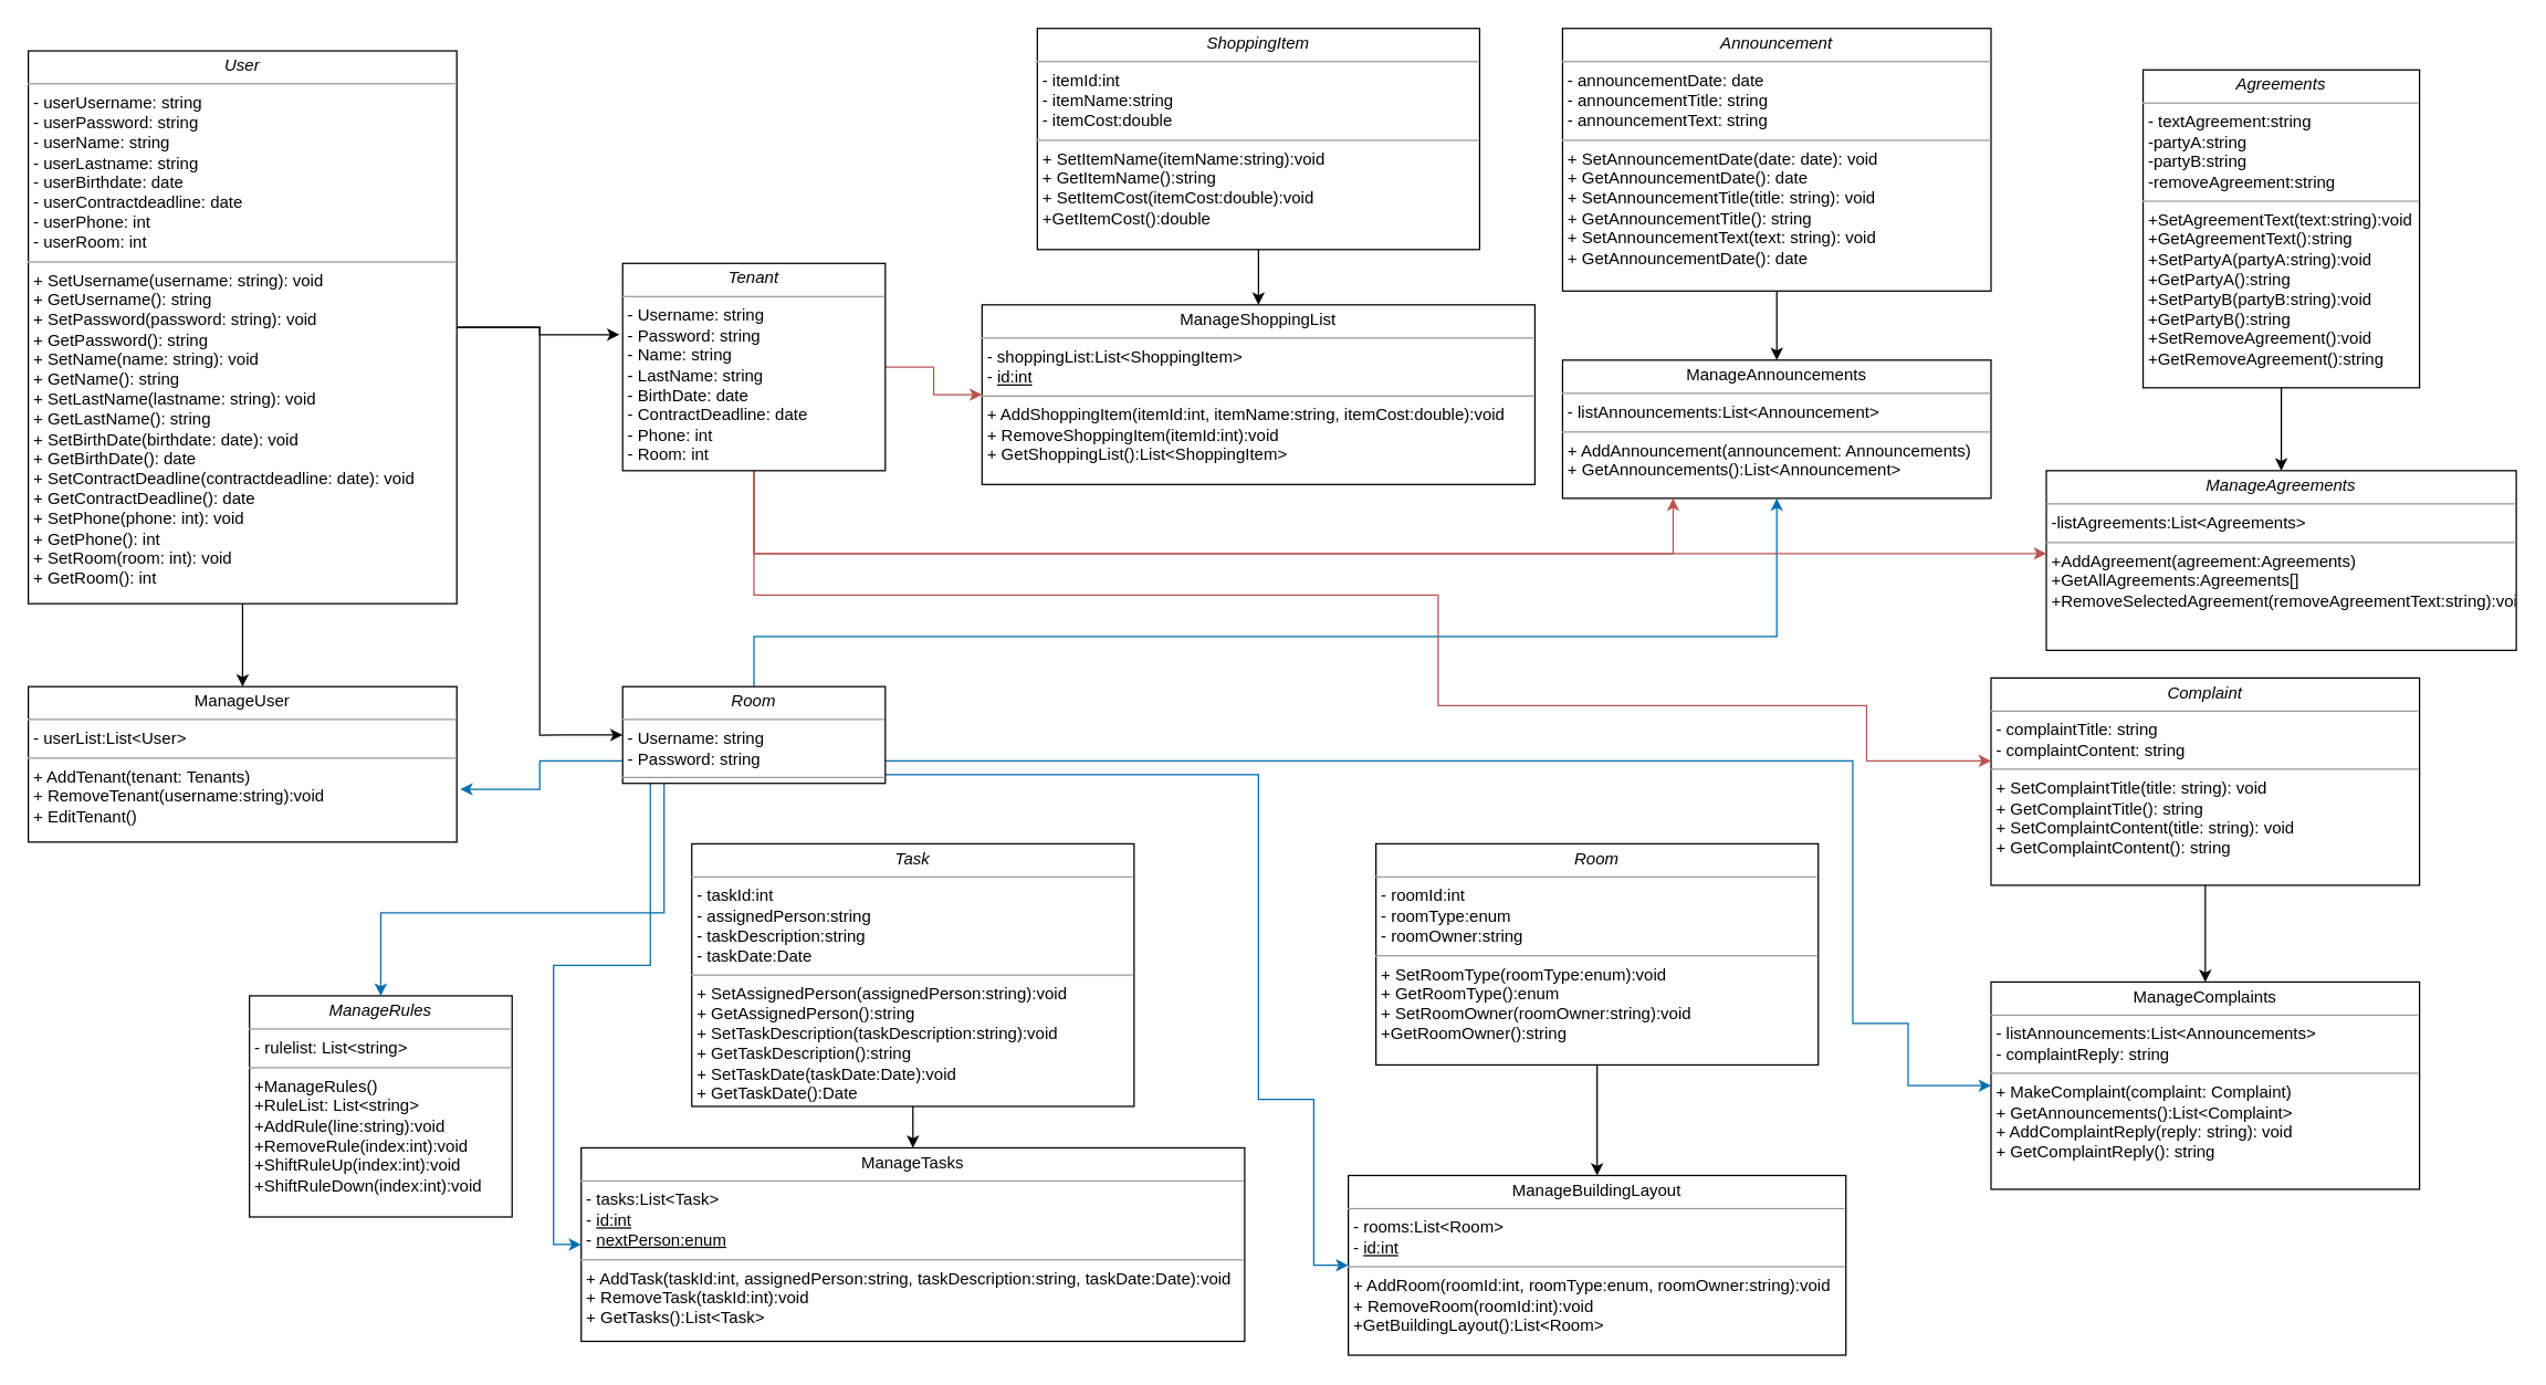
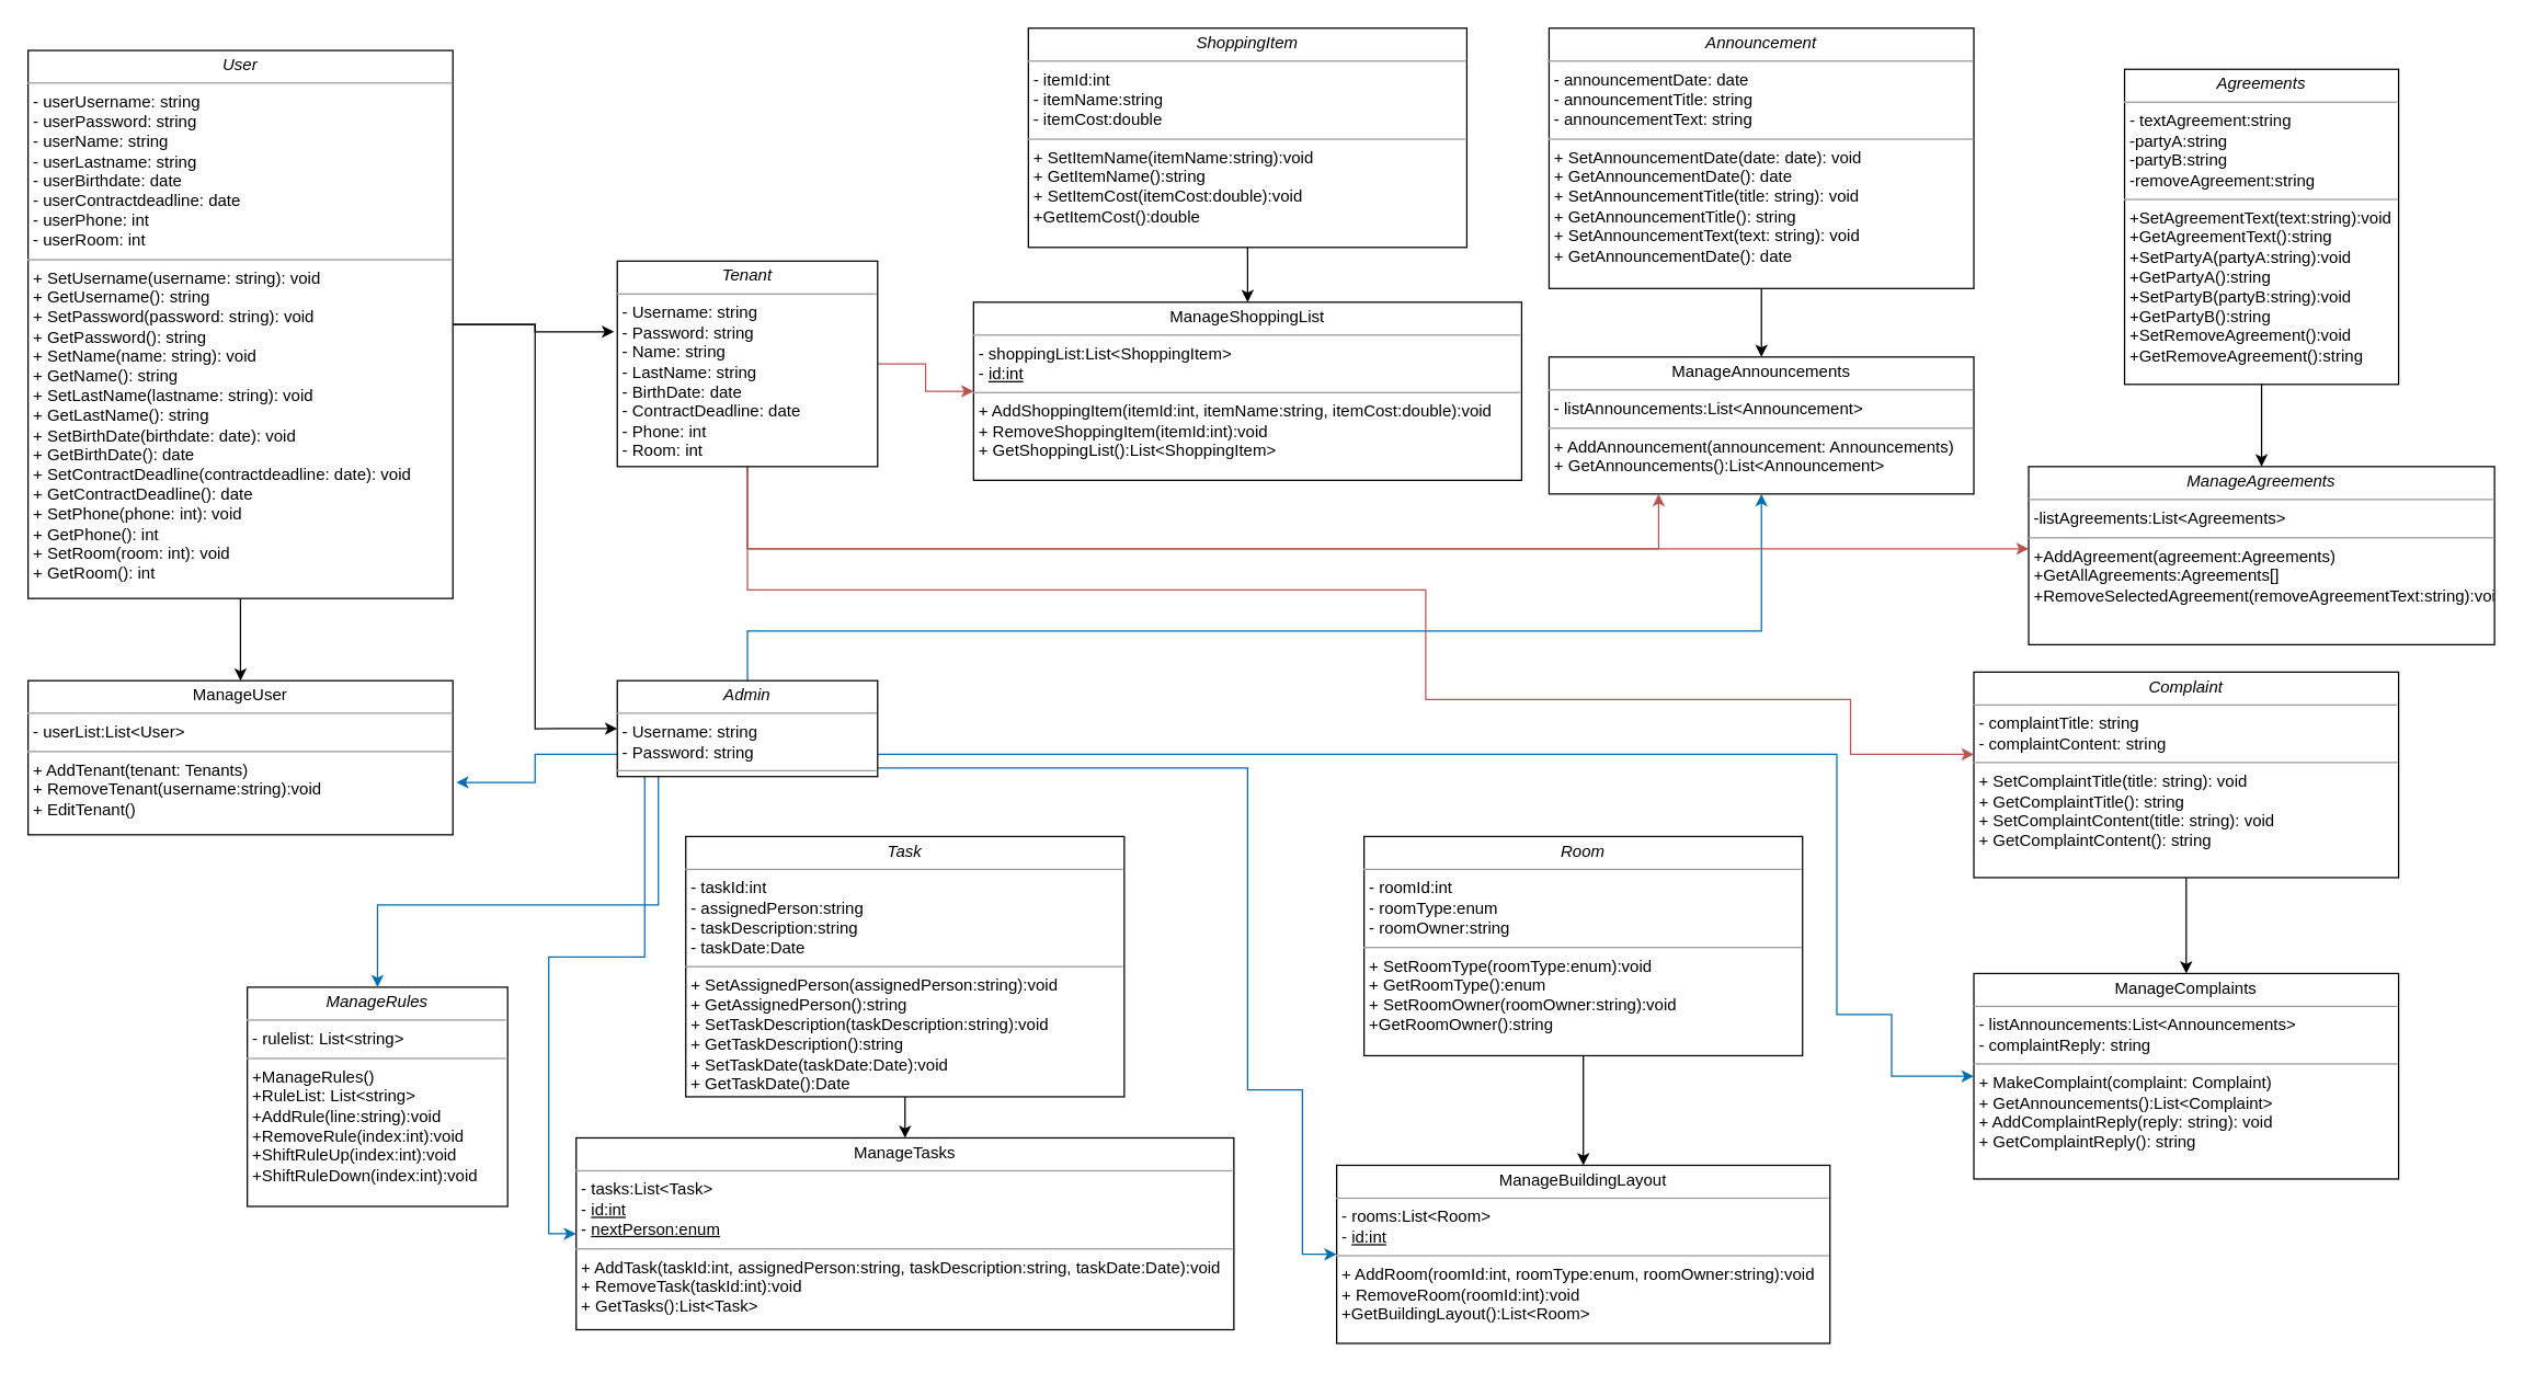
- <mxCell id="32" value="&lt;p style=&quot;margin:0px;margin-top:4px;text-align:center;&quot;&gt;&lt;i&gt;Room&lt;/i&gt;&lt;/p&gt;&lt;hr size=&quot;1&quot;&gt;&lt;p style=&quot;margin:0px;margin-left:4px;&quot;&gt;- Username: string&lt;/p&gt;&lt;p style=&quot;margin:0px;margin-left:4px;&quot;&gt;- Password: string&lt;/p&gt;&lt;hr size=&quot;1&quot;&gt;&lt;p style=&quot;margin:0px;margin-left:4px;&quot;&gt;&lt;br&gt;&lt;/p&gt;&lt;p style=&quot;margin:0px;margin-left:4px;&quot;&gt;&lt;br&gt;&lt;/p&gt;" style="verticalAlign=top;align=left;overflow=fill;fontSize=12;fontFamily=Helvetica;html=1;rounded=0;shadow=0;comic=0;labelBackgroundColor=none;strokeWidth=1" parent="1" vertex="1"><mxGeometry x="450" y="496.25" width="190" height="70" as="geometry" /></mxCell>
+ <mxCell id="32" value="&lt;p style=&quot;margin:0px;margin-top:4px;text-align:center;&quot;&gt;&lt;i&gt;Admin&lt;/i&gt;&lt;/p&gt;&lt;hr size=&quot;1&quot;&gt;&lt;p style=&quot;margin:0px;margin-left:4px;&quot;&gt;- Username: string&lt;/p&gt;&lt;p style=&quot;margin:0px;margin-left:4px;&quot;&gt;- Password: string&lt;/p&gt;&lt;hr size=&quot;1&quot;&gt;&lt;p style=&quot;margin:0px;margin-left:4px;&quot;&gt;&lt;br&gt;&lt;/p&gt;&lt;p style=&quot;margin:0px;margin-left:4px;&quot;&gt;&lt;br&gt;&lt;/p&gt;" style="verticalAlign=top;align=left;overflow=fill;fontSize=12;fontFamily=Helvetica;html=1;rounded=0;shadow=0;comic=0;labelBackgroundColor=none;strokeWidth=1" parent="1" vertex="1"><mxGeometry x="450" y="496.25" width="190" height="70" as="geometry" /></mxCell>
